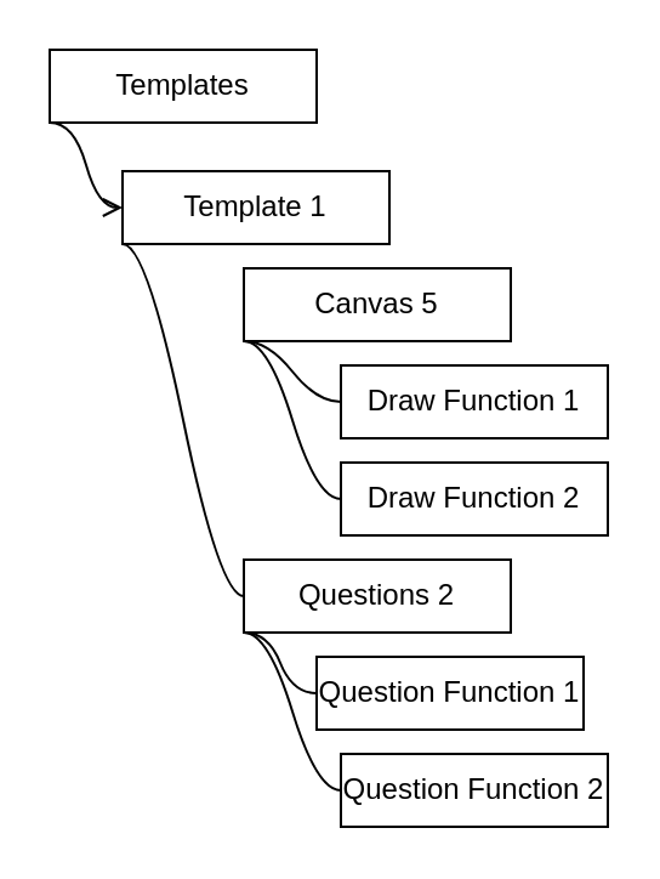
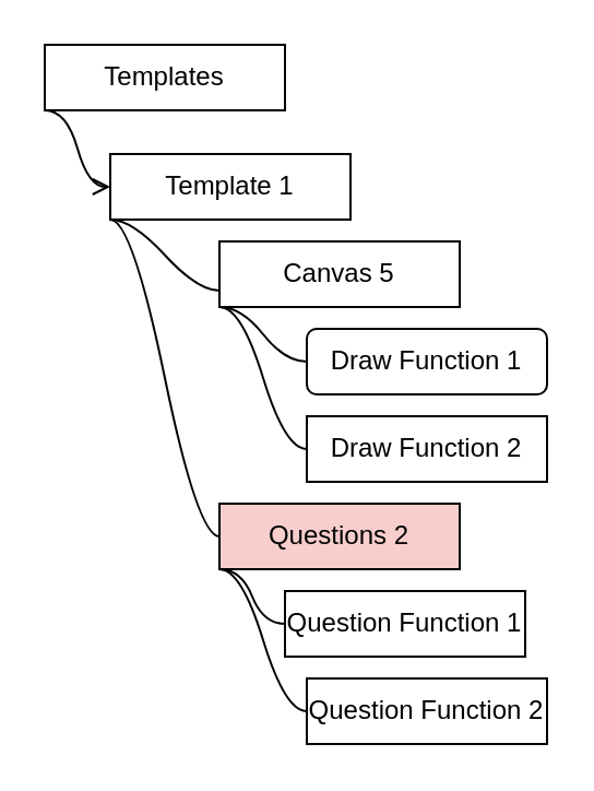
+ <mxCell id="9" value="" style="edgeStyle=entityRelationEdgeStyle;startArrow=none;endArrow=none;segment=10;curved=1;rounded=0;exitX=0;exitY=1;exitDx=0;exitDy=0;entryX=0;entryY=0.75;entryDx=0;entryDy=0;" edge="1" parent="1" source="3" target="4"><mxGeometry relative="1" as="geometry"><mxPoint x="40" y="70" as="sourcePoint" /><mxPoint x="70" y="105" as="targetPoint" /></mxGeometry></mxCell>
- <mxCell id="5" value="Draw Function 1" style="rounded=0;whiteSpace=wrap;html=1;" parent="1" vertex="1"><mxGeometry x="140" y="150" width="110" height="30" as="geometry" /></mxCell>
+ <mxCell id="5" value="Draw Function 1" style="whiteSpace=wrap;html=1;rounded=1;" parent="1" vertex="1"><mxGeometry x="140" y="150" width="110" height="30" as="geometry" /></mxCell>
- <mxCell id="6" value="Questions 2" style="rounded=0;whiteSpace=wrap;html=1;" parent="1" vertex="1"><mxGeometry x="100" y="230" width="110" height="30" as="geometry" /></mxCell>
+ <mxCell id="6" value="Questions 2" style="rounded=0;whiteSpace=wrap;html=1;fillColor=#f8cecc;" parent="1" vertex="1"><mxGeometry x="100" y="230" width="110" height="30" as="geometry" /></mxCell>
